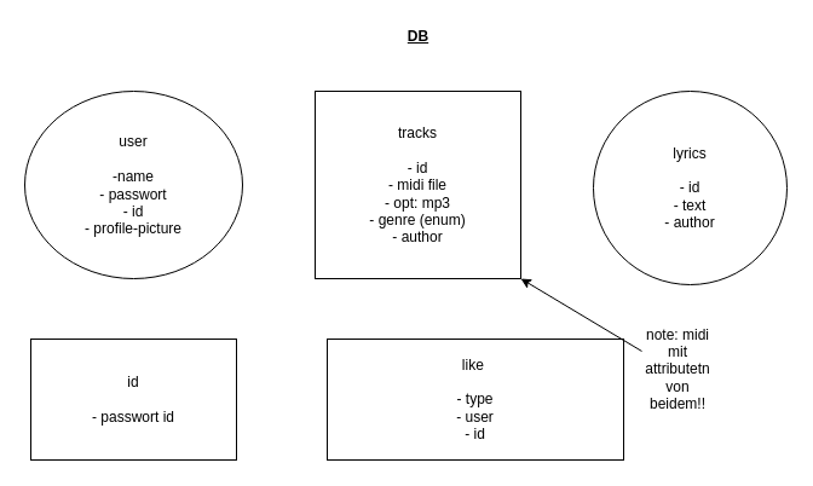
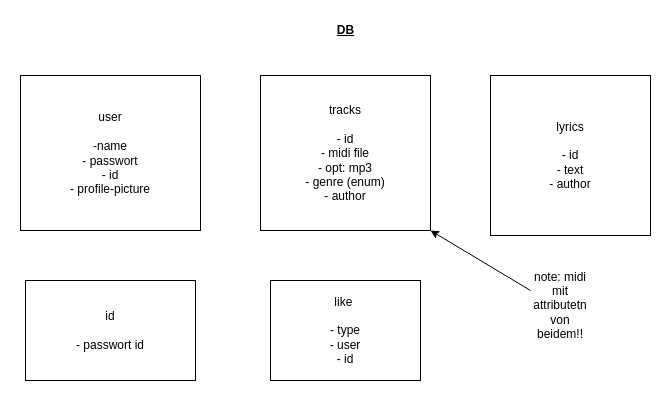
- <mxCell id="3" value="user&lt;br&gt;&lt;br&gt;-name&lt;br&gt;- passwort&lt;br&gt;- id&lt;br&gt;- profile-picture" style="ellipse;whiteSpace=wrap;html=1;" vertex="1" parent="1"><mxGeometry x="20" y="75" width="180" height="155" as="geometry" /></mxCell>
+ <mxCell id="3" value="user&lt;br&gt;&lt;br&gt;-name&lt;br&gt;- passwort&lt;br&gt;- id&lt;br&gt;- profile-picture" style="rounded=0;whiteSpace=wrap;html=1;" vertex="1" parent="1"><mxGeometry x="20" y="75" width="180" height="155" as="geometry" /></mxCell>
- <mxCell id="4" value="lyrics&lt;br&gt;&lt;br&gt;- id&lt;br&gt;- text&lt;br&gt;- author" style="ellipse;whiteSpace=wrap;html=1;" vertex="1" parent="1"><mxGeometry x="490" y="75" width="160" height="160" as="geometry" /></mxCell>
+ <mxCell id="4" value="lyrics&lt;br&gt;&lt;br&gt;- id&lt;br&gt;- text&lt;br&gt;- author" style="rounded=0;whiteSpace=wrap;html=1;" vertex="1" parent="1"><mxGeometry x="490" y="75" width="160" height="160" as="geometry" /></mxCell>
- <mxCell id="6" value="like&amp;nbsp;&lt;br&gt;&lt;br&gt;- type&lt;br&gt;- user&lt;br&gt;- id" style="rounded=0;whiteSpace=wrap;html=1;" vertex="1" parent="1"><mxGeometry x="270" y="280" width="245" height="100" as="geometry" /></mxCell>
+ <mxCell id="6" value="like&amp;nbsp;&lt;br&gt;&lt;br&gt;- type&lt;br&gt;- user&lt;br&gt;- id" style="rounded=0;whiteSpace=wrap;html=1;" vertex="1" parent="1"><mxGeometry x="270" y="280" width="150" height="100" as="geometry" /></mxCell>
